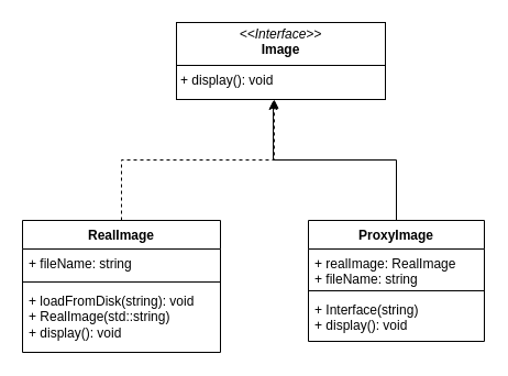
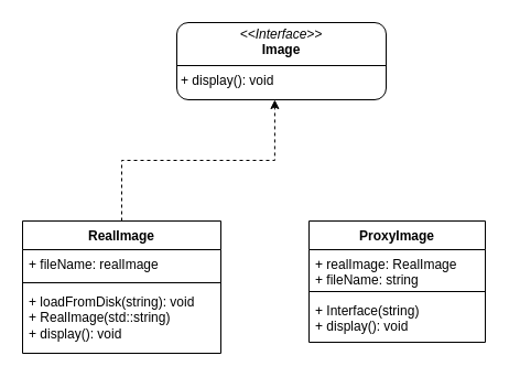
- <mxCell id="2" value="&lt;p style=&quot;margin:0px;margin-top:4px;text-align:center;&quot;&gt;&lt;i&gt;&amp;lt;&amp;lt;Interface&amp;gt;&amp;gt;&lt;/i&gt;&lt;br&gt;&lt;b&gt;Image&lt;/b&gt;&lt;/p&gt;&lt;hr size=&quot;1&quot; style=&quot;border-style:solid;&quot;&gt;&lt;p style=&quot;margin:0px;margin-left:4px;&quot;&gt;&lt;/p&gt;&lt;p style=&quot;margin:0px;margin-left:4px;&quot;&gt;+ display(): void&lt;br&gt;&lt;/p&gt;" style="verticalAlign=top;align=left;overflow=fill;html=1;whiteSpace=wrap;" vertex="1" parent="1"><mxGeometry x="160" y="20" width="190" height="70" as="geometry" /></mxCell>
+ <mxCell id="2" value="&lt;p style=&quot;margin:0px;margin-top:4px;text-align:center;&quot;&gt;&lt;i&gt;&amp;lt;&amp;lt;Interface&amp;gt;&amp;gt;&lt;/i&gt;&lt;br&gt;&lt;b&gt;Image&lt;/b&gt;&lt;/p&gt;&lt;hr size=&quot;1&quot; style=&quot;border-style:solid;&quot;&gt;&lt;p style=&quot;margin:0px;margin-left:4px;&quot;&gt;&lt;/p&gt;&lt;p style=&quot;margin:0px;margin-left:4px;&quot;&gt;+ display(): void&lt;br&gt;&lt;/p&gt;" style="verticalAlign=top;align=left;overflow=fill;html=1;whiteSpace=wrap;rounded=1;" vertex="1" parent="1"><mxGeometry x="160" y="20" width="190" height="70" as="geometry" /></mxCell>
- <mxCell id="12" style="edgeStyle=orthogonalEdgeStyle;rounded=0;orthogonalLoop=1;jettySize=auto;html=1;entryX=0.463;entryY=1.014;entryDx=0;entryDy=0;entryPerimeter=0;" edge="1" parent="1" source="7" target="2"><mxGeometry relative="1" as="geometry" /></mxCell>
- <mxCell id="4" value="+ fileName: string" style="text;strokeColor=none;fillColor=none;align=left;verticalAlign=top;spacingLeft=4;spacingRight=4;overflow=hidden;rotatable=0;points=[[0,0.5],[1,0.5]];portConstraint=eastwest;whiteSpace=wrap;html=1;" vertex="1" parent="3"><mxGeometry y="26" width="180" height="26" as="geometry" /></mxCell>
+ <mxCell id="4" value="+ fileName: realImage" style="text;strokeColor=none;fillColor=none;align=left;verticalAlign=top;spacingLeft=4;spacingRight=4;overflow=hidden;rotatable=0;points=[[0,0.5],[1,0.5]];portConstraint=eastwest;whiteSpace=wrap;html=1;" vertex="1" parent="3"><mxGeometry y="26" width="180" height="26" as="geometry" /></mxCell>
